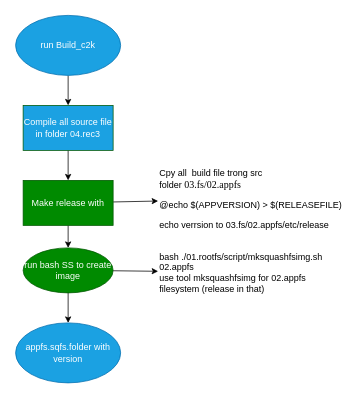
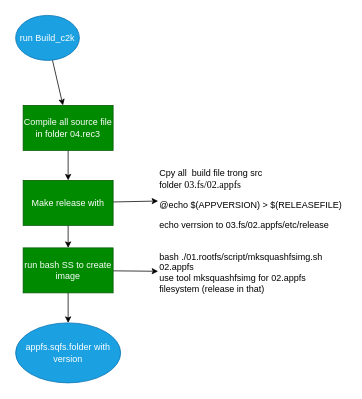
- <mxCell id="8" value="run Build_c2k" style="ellipse;whiteSpace=wrap;html=1;fillColor=#1ba1e2;fontColor=#ffffff;strokeColor=#006EAF;" vertex="1" parent="1"><mxGeometry x="20" y="20" width="140" height="80" as="geometry" /></mxCell>
+ <mxCell id="8" value="run Build_c2k" style="ellipse;whiteSpace=wrap;html=1;fillColor=#1ba1e2;fontColor=#ffffff;strokeColor=#006EAF;" vertex="1" parent="1"><mxGeometry x="20" y="20" width="85" height="60" as="geometry" /></mxCell>
- <mxCell id="3" value="Compile all source file in folder 04.rec3" style="whiteSpace=wrap;html=1;fillColor=#1ba1e2;fontColor=#ffffff;strokeColor=#005700;" vertex="1" parent="1"><mxGeometry x="30" y="140" width="120" height="60" as="geometry" /></mxCell>
+ <mxCell id="3" value="Compile all source file in folder 04.rec3" style="whiteSpace=wrap;html=1;fillColor=#008a00;fontColor=#ffffff;strokeColor=#005700;" vertex="1" parent="1"><mxGeometry x="30" y="140" width="120" height="60" as="geometry" /></mxCell>
- <mxCell id="12" value="run bash SS to create image" style="ellipse;whiteSpace=wrap;html=1;fillColor=#008a00;fontColor=#ffffff;strokeColor=#005700;" vertex="1" parent="1"><mxGeometry x="30" y="330" width="120" height="60" as="geometry" /></mxCell>
+ <mxCell id="12" value="run bash SS to create image" style="whiteSpace=wrap;html=1;fillColor=#008a00;fontColor=#ffffff;strokeColor=#005700;" vertex="1" parent="1"><mxGeometry x="30" y="330" width="120" height="60" as="geometry" /></mxCell>
